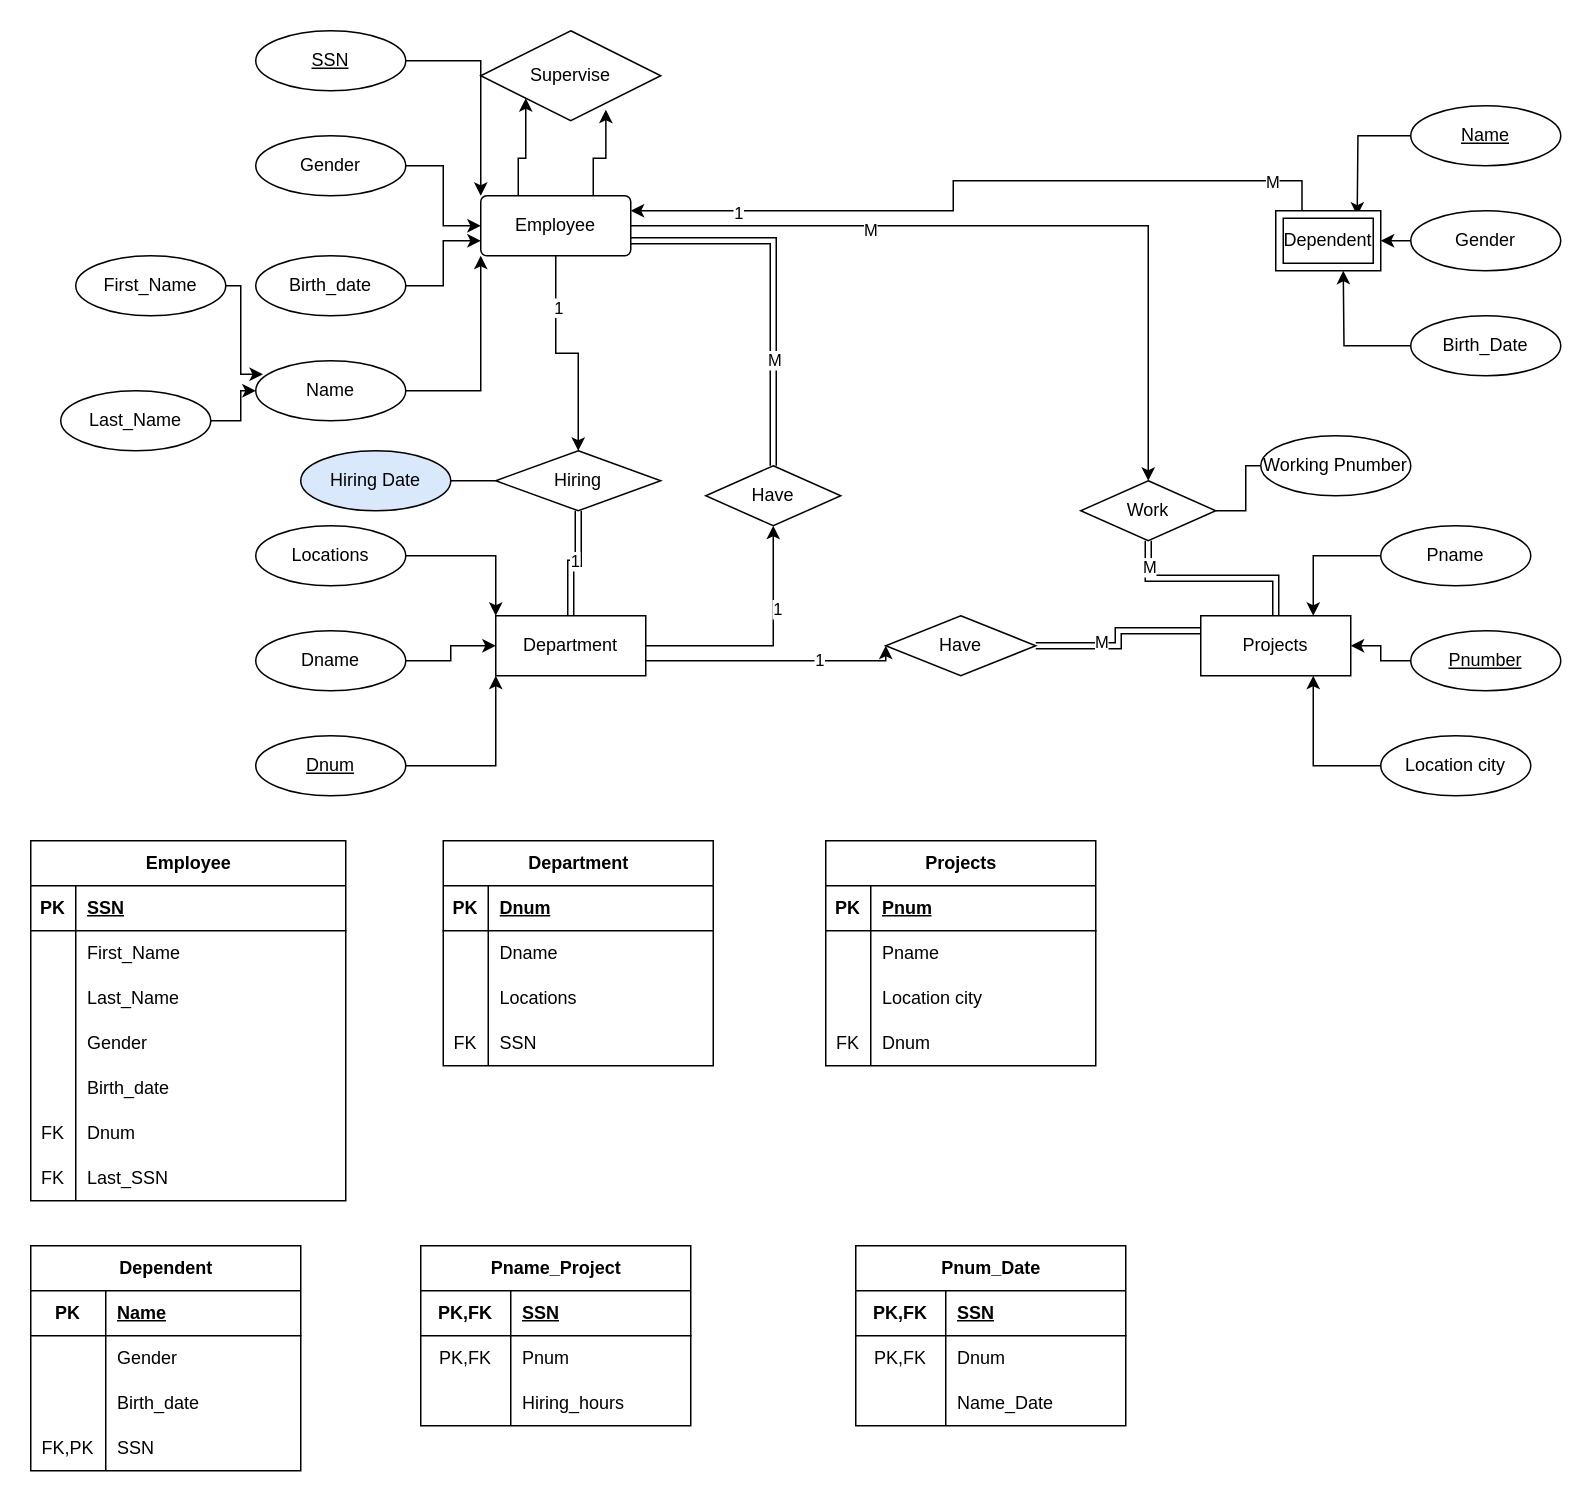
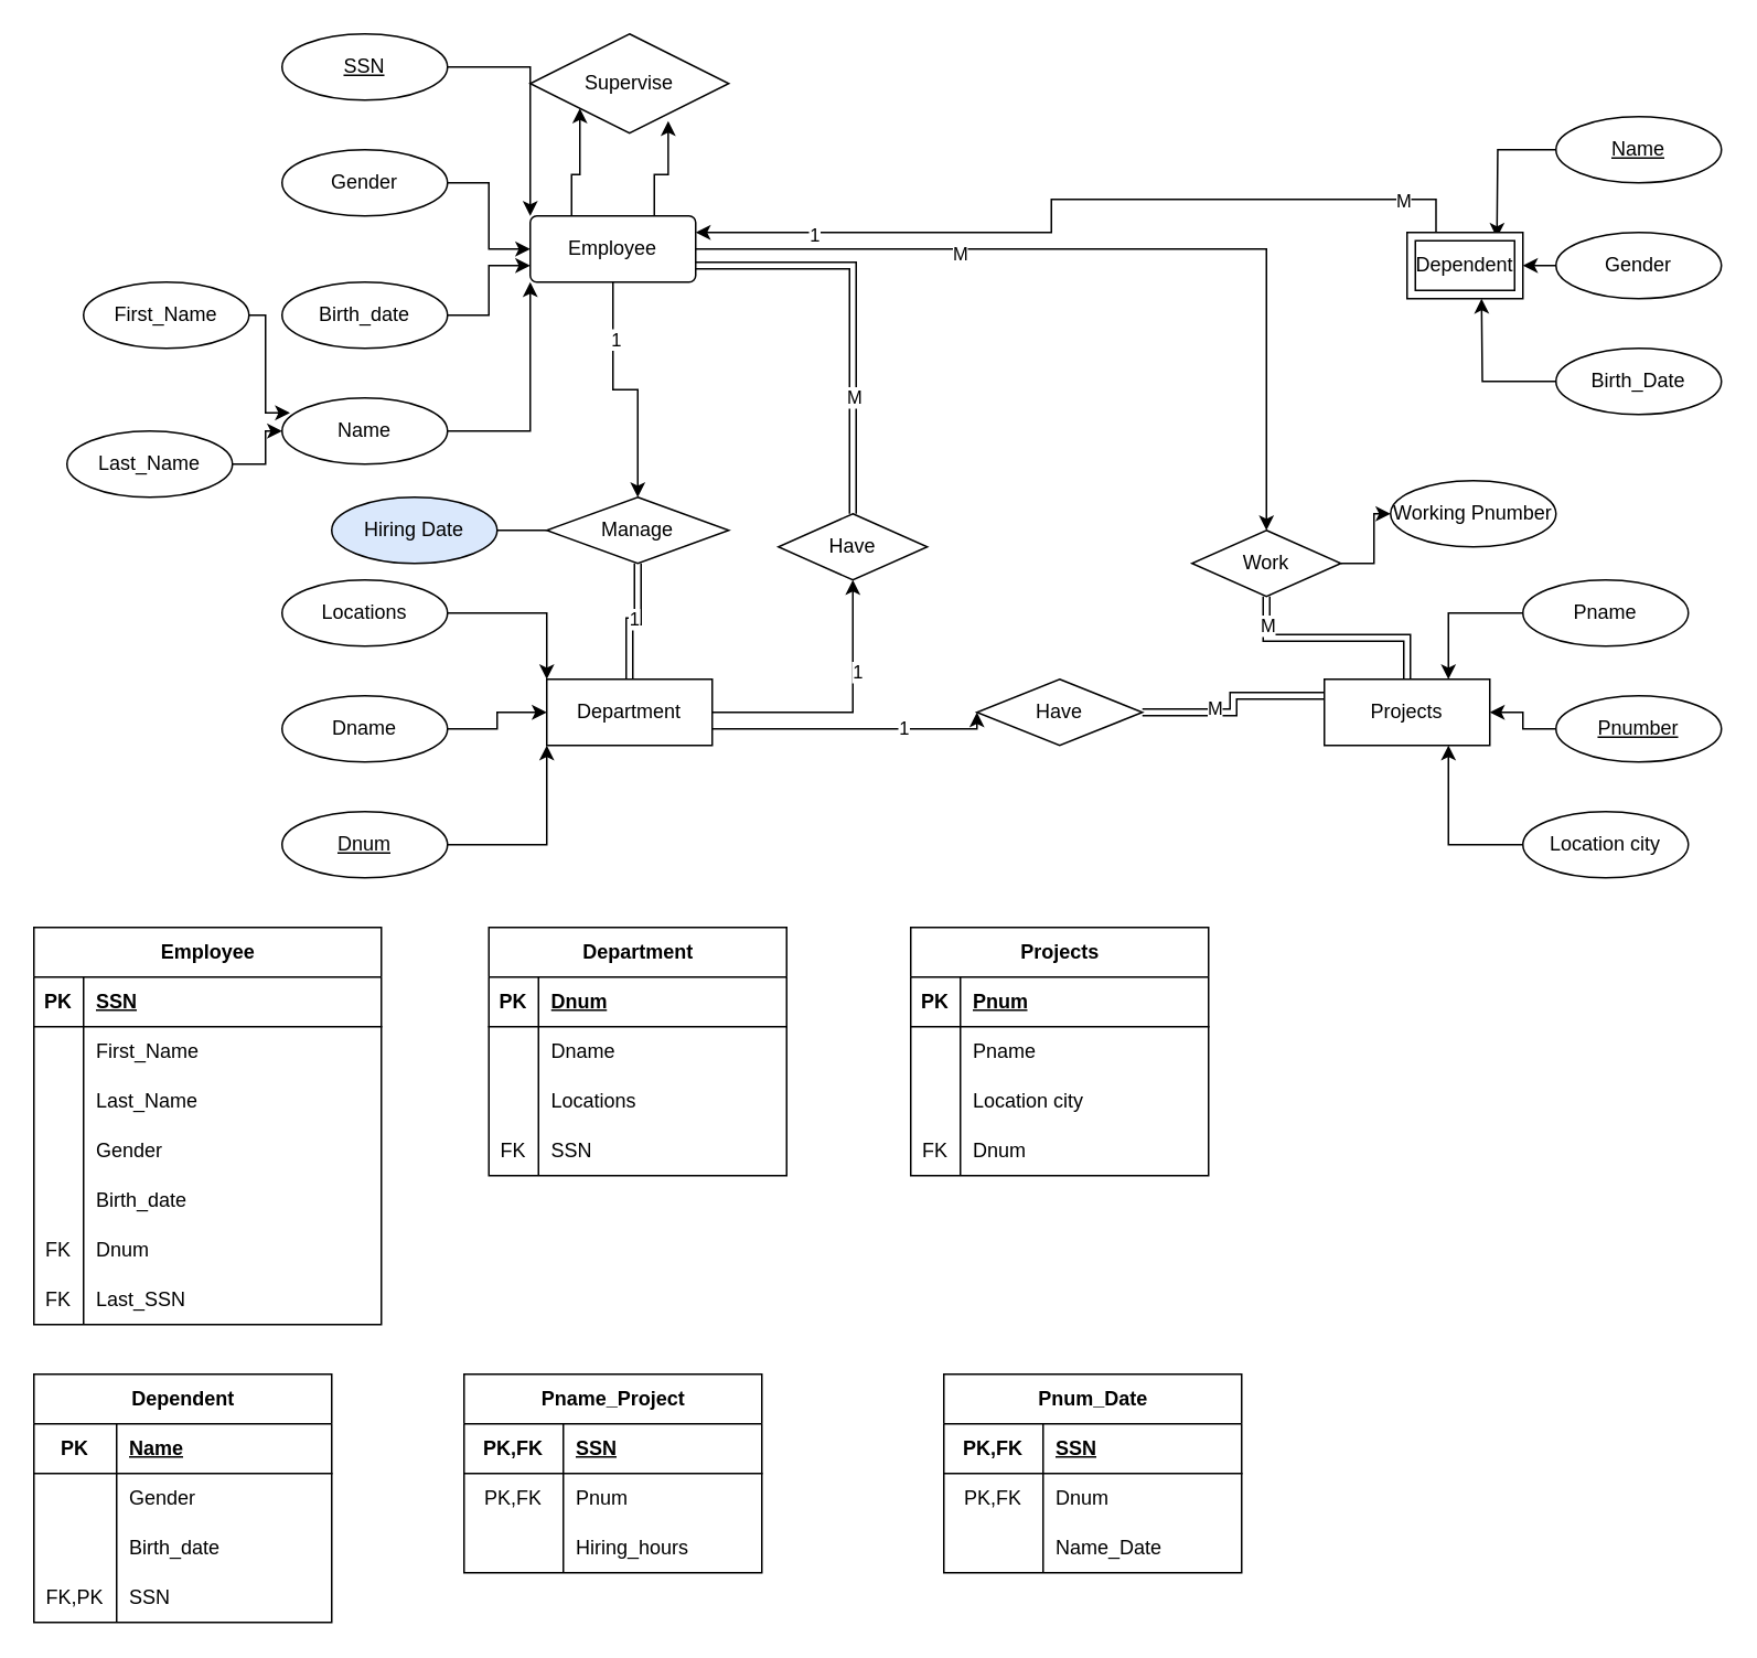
- <mxCell id="40" style="edgeStyle=orthogonalEdgeStyle;rounded=0;orthogonalLoop=1;jettySize=auto;html=1;exitX=1;exitY=0.5;exitDx=0;exitDy=0;entryX=0;entryY=0.5;entryDx=0;entryDy=0;endArrow=none;" parent="1" source="41" target="62" edge="1"><mxGeometry relative="1" as="geometry" /></mxCell>
+ <mxCell id="40" style="edgeStyle=orthogonalEdgeStyle;rounded=0;orthogonalLoop=1;jettySize=auto;html=1;exitX=1;exitY=0.5;exitDx=0;exitDy=0;entryX=0;entryY=0.5;entryDx=0;entryDy=0;" parent="1" source="41" target="62" edge="1"><mxGeometry relative="1" as="geometry" /></mxCell>
- <mxCell id="55" value="Hiring" style="shape=rhombus;perimeter=rhombusPerimeter;whiteSpace=wrap;html=1;align=center;" parent="1" vertex="1"><mxGeometry x="330" y="300" width="110" height="40" as="geometry" /></mxCell>
+ <mxCell id="55" value="Manage" style="shape=rhombus;perimeter=rhombusPerimeter;whiteSpace=wrap;html=1;align=center;" parent="1" vertex="1"><mxGeometry x="330" y="300" width="110" height="40" as="geometry" /></mxCell>
